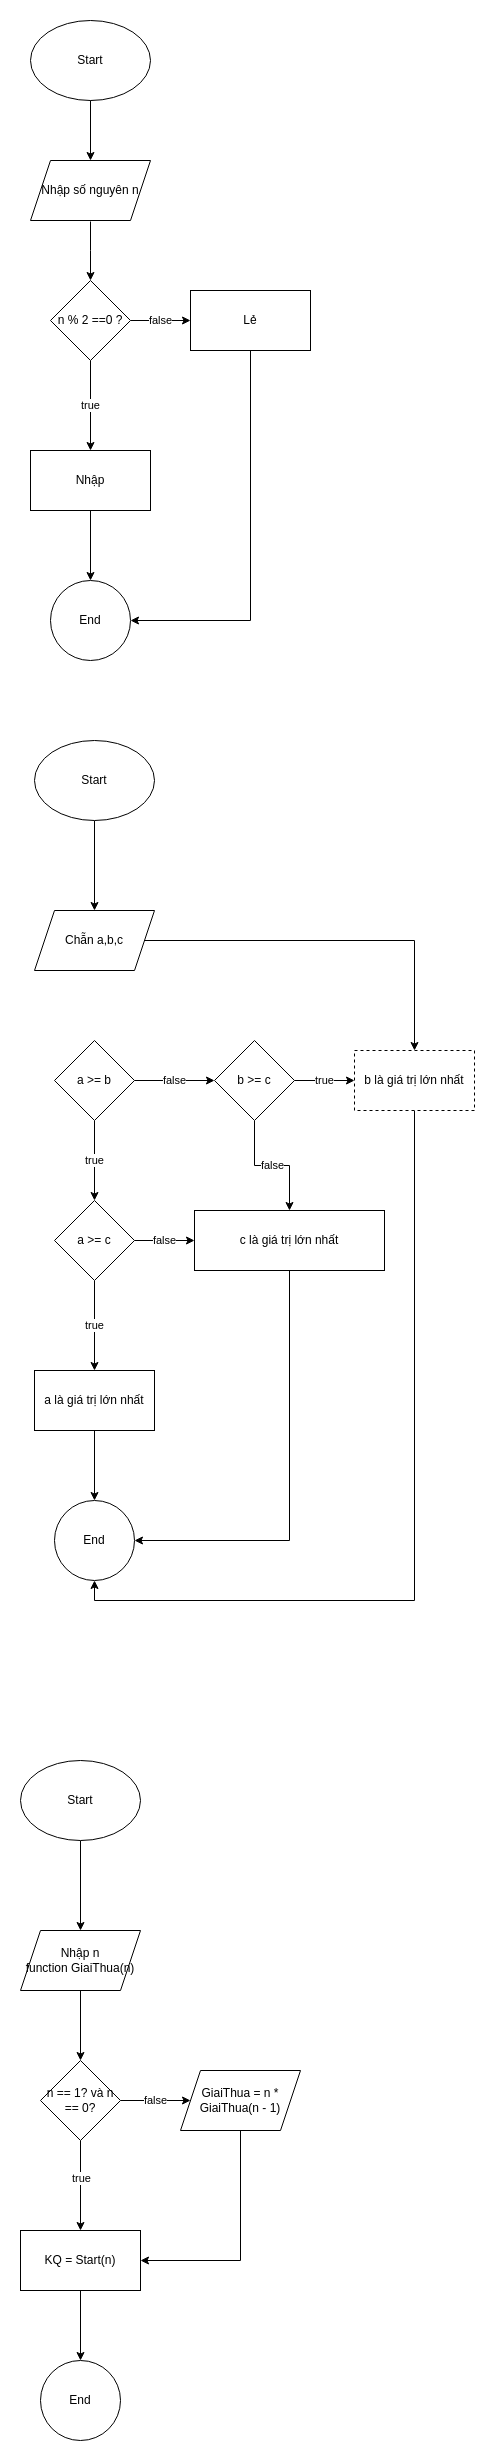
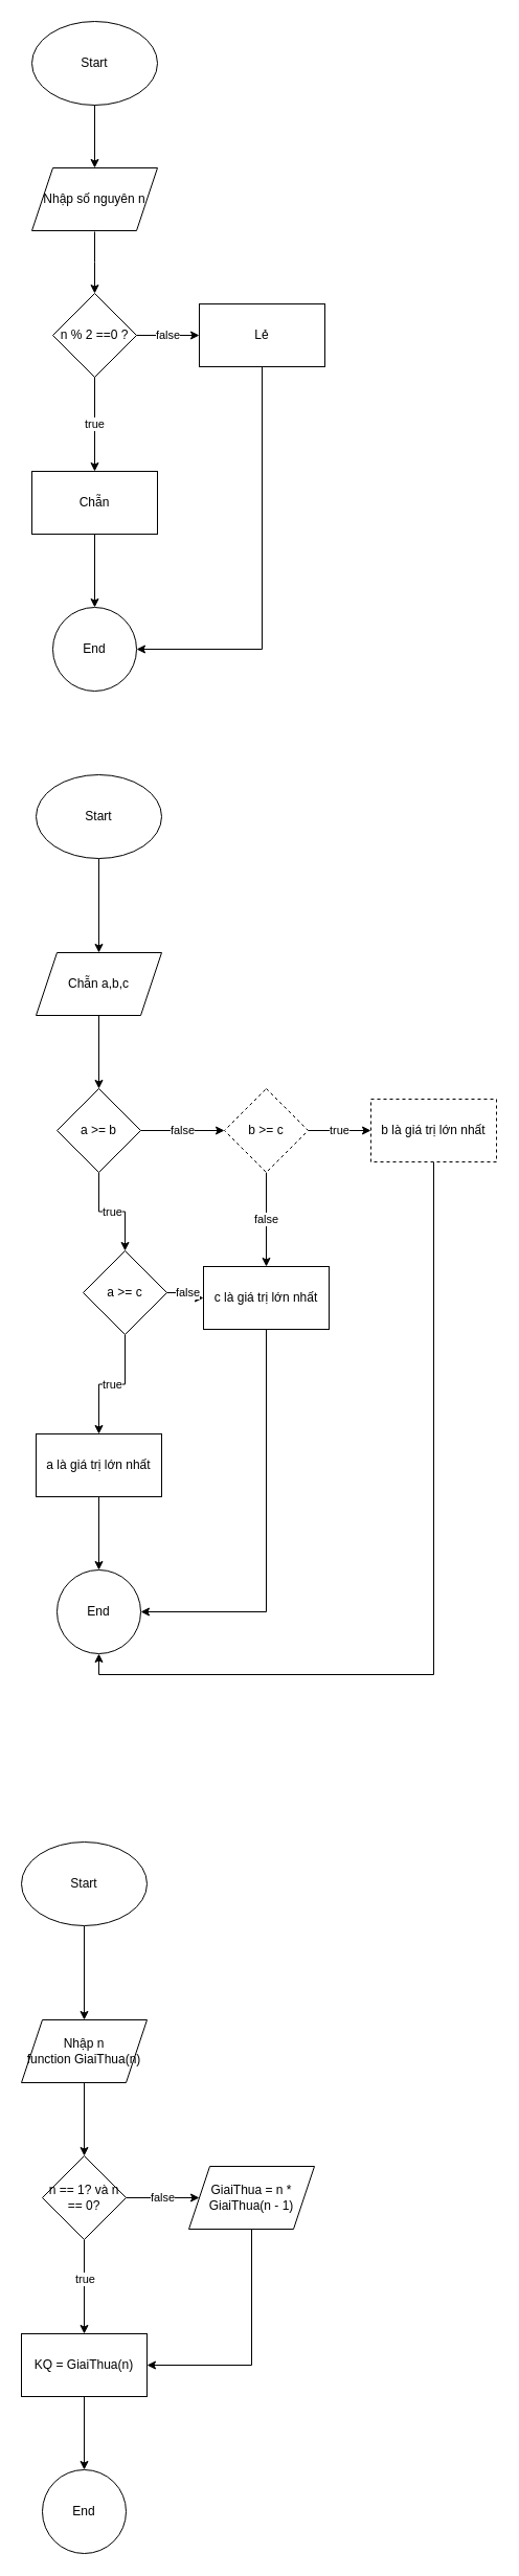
- <mxCell id="10" value="Nhập" style="whiteSpace=wrap;html=1;" vertex="1" parent="1"><mxGeometry x="30" y="450" width="120" height="60" as="geometry" /></mxCell>
+ <mxCell id="10" value="Chẵn" style="whiteSpace=wrap;html=1;" vertex="1" parent="1"><mxGeometry x="30" y="450" width="120" height="60" as="geometry" /></mxCell>
- <mxCell id="16" value="" style="edgeStyle=orthogonalEdgeStyle;rounded=0;orthogonalLoop=1;jettySize=auto;html=1;" edge="1" parent="1" source="17" target="32"><mxGeometry relative="1" as="geometry" /></mxCell>
+ <mxCell id="16" value="" style="edgeStyle=orthogonalEdgeStyle;rounded=0;orthogonalLoop=1;jettySize=auto;html=1;" edge="1" parent="1" source="17" target="20"><mxGeometry relative="1" as="geometry" /></mxCell>
- <mxCell id="26" value="b &amp;gt;= c" style="rhombus;whiteSpace=wrap;html=1;" vertex="1" parent="1"><mxGeometry x="214" y="1040" width="80" height="80" as="geometry" /></mxCell>
+ <mxCell id="26" value="b &amp;gt;= c" style="rhombus;whiteSpace=wrap;html=1;dashed=1;" vertex="1" parent="1"><mxGeometry x="214" y="1040" width="80" height="80" as="geometry" /></mxCell>
- <mxCell id="23" value="a &amp;gt;= c" style="rhombus;whiteSpace=wrap;html=1;" vertex="1" parent="1"><mxGeometry x="54" y="1200" width="80" height="80" as="geometry" /></mxCell>
+ <mxCell id="23" value="a &amp;gt;= c" style="rhombus;whiteSpace=wrap;html=1;" vertex="1" parent="1"><mxGeometry x="79" y="1195" width="80" height="80" as="geometry" /></mxCell>
- <mxCell id="30" value="c là giá trị lớn nhất" style="whiteSpace=wrap;html=1;" vertex="1" parent="1"><mxGeometry x="194" y="1210" width="190" height="60" as="geometry" /></mxCell>
+ <mxCell id="30" value="c là giá trị lớn nhất" style="whiteSpace=wrap;html=1;" vertex="1" parent="1"><mxGeometry x="194" y="1210" width="120" height="60" as="geometry" /></mxCell>
- <mxCell id="43" value="KQ = Start(n)" style="whiteSpace=wrap;html=1;" vertex="1" parent="1"><mxGeometry x="20" y="2230" width="120" height="60" as="geometry" /></mxCell>
+ <mxCell id="43" value="KQ = GiaiThua(n)" style="whiteSpace=wrap;html=1;" vertex="1" parent="1"><mxGeometry x="20" y="2230" width="120" height="60" as="geometry" /></mxCell>
